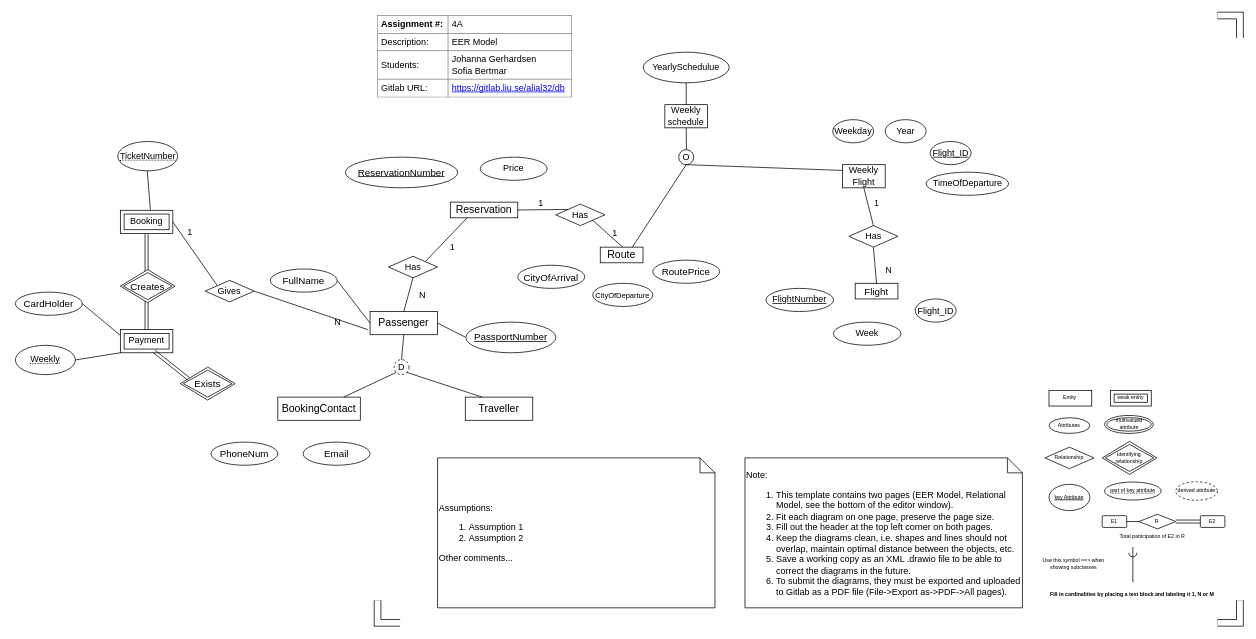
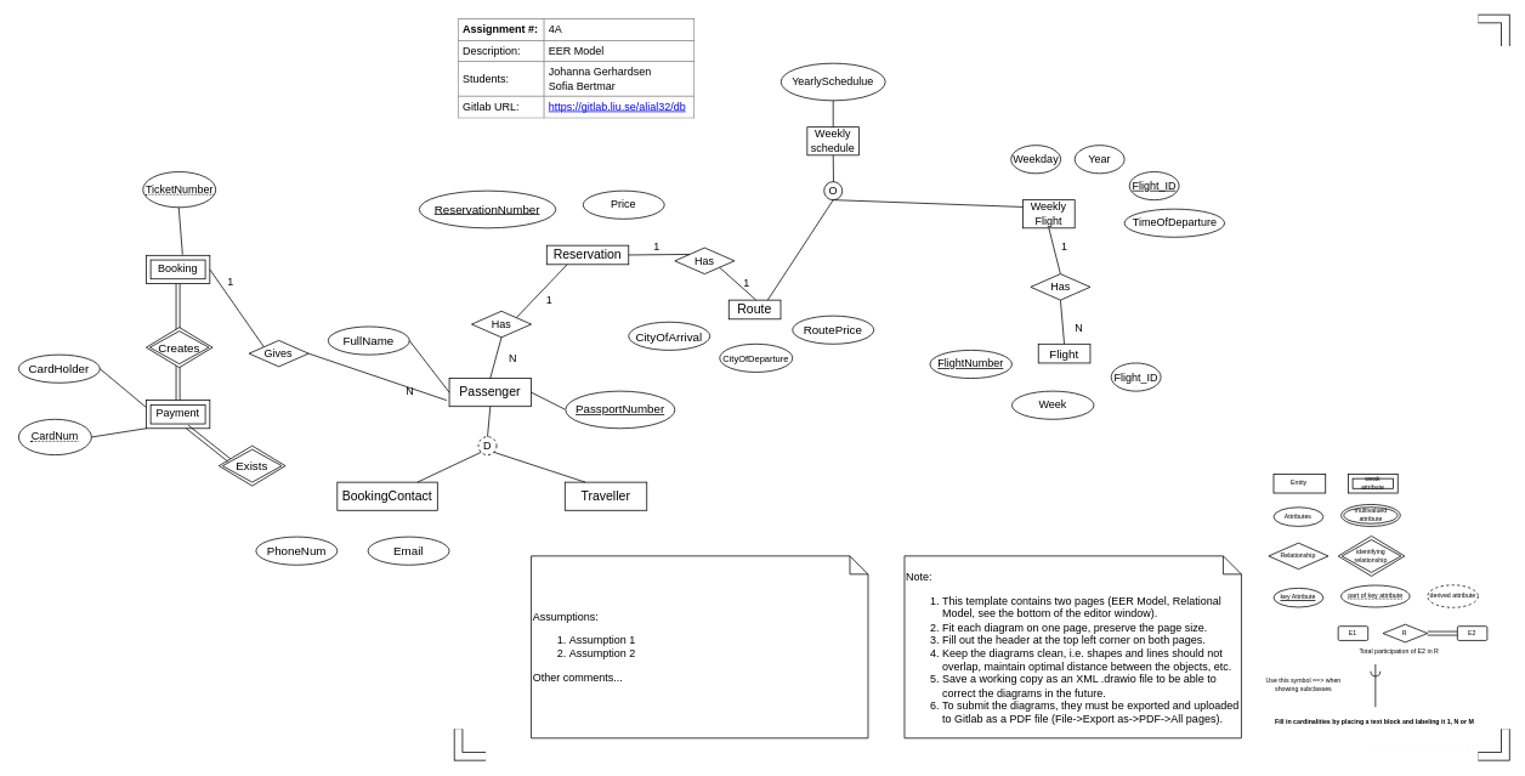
- <mxCell id="84" value="&lt;span style=&quot;border-bottom: 1px dotted&quot;&gt;&lt;font style=&quot;font-size: 12px&quot;&gt;Weekly&lt;/font&gt;&lt;/span&gt;" style="ellipse;whiteSpace=wrap;html=1;align=center;strokeColor=#000000;fillColor=#ffffff;fontSize=7;fontColor=#000000;" vertex="1" parent="1"><mxGeometry x="20" y="459.89" width="80" height="39.11" as="geometry" /></mxCell>
+ <mxCell id="84" value="&lt;span style=&quot;border-bottom: 1px dotted&quot;&gt;&lt;font style=&quot;font-size: 12px&quot;&gt;CardNum&lt;/font&gt;&lt;/span&gt;" style="ellipse;whiteSpace=wrap;html=1;align=center;strokeColor=#000000;fillColor=#ffffff;fontSize=7;fontColor=#000000;" vertex="1" parent="1"><mxGeometry x="20" y="459.89" width="80" height="39.11" as="geometry" /></mxCell>
- <mxCell id="16" value="weak entity" style="shape=ext;margin=3;double=1;whiteSpace=wrap;html=1;align=center;shadow=0;gradientColor=none;fontSize=7;" vertex="1" parent="9"><mxGeometry x="117.273" width="54.545" height="20.89" as="geometry" /></mxCell>
+ <mxCell id="16" value="weak attribute" style="shape=ext;margin=3;double=1;whiteSpace=wrap;html=1;align=center;shadow=0;gradientColor=none;fontSize=7;" vertex="1" parent="9"><mxGeometry x="117.273" width="54.545" height="20.89" as="geometry" /></mxCell>
- <mxCell id="17" value="key Attribute" style="ellipse;whiteSpace=wrap;html=1;align=center;fontStyle=4;shadow=0;gradientColor=none;fontSize=7;" vertex="1" parent="9"><mxGeometry x="35.455" y="125.338" width="54.545" height="35" as="geometry" /></mxCell>
+ <mxCell id="17" value="key Attribute" style="ellipse;whiteSpace=wrap;html=1;align=center;fontStyle=4;shadow=0;gradientColor=none;fontSize=7;" vertex="1" parent="9"><mxGeometry x="35.455" y="125.338" width="54.545" height="20.89" as="geometry" /></mxCell>
- <mxCell id="23" value="" style="endArrow=none;html=1;rounded=0;exitX=0;exitY=0.5;exitDx=0;exitDy=0;entryX=1;entryY=0.5;entryDx=0;entryDy=0;fontSize=7;" edge="1" parent="9" source="20" target="22"><mxGeometry relative="1" as="geometry"><mxPoint x="-237.273" y="302.9" as="sourcePoint" /><mxPoint x="-150" y="302.9" as="targetPoint" /></mxGeometry></mxCell>
